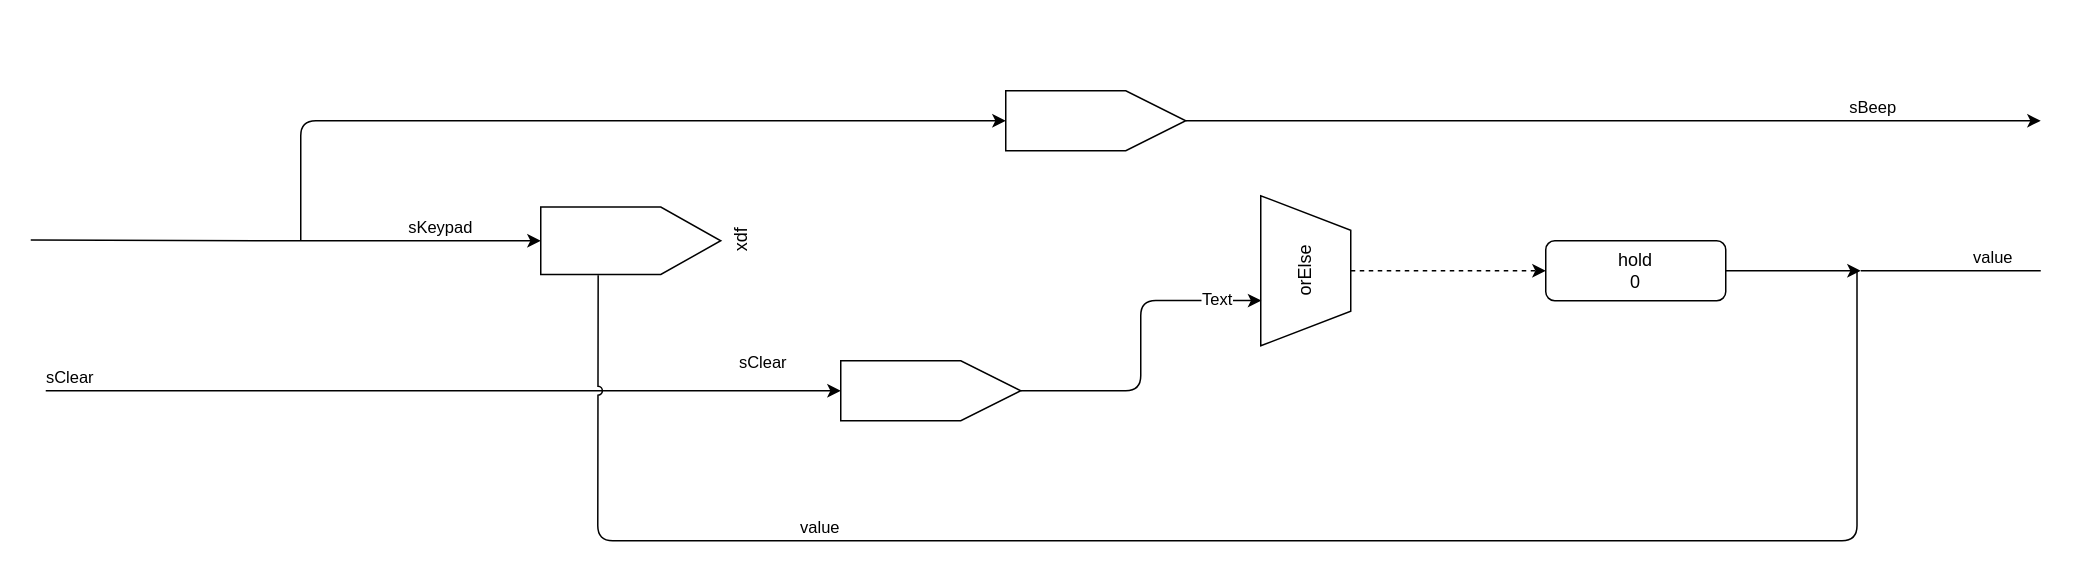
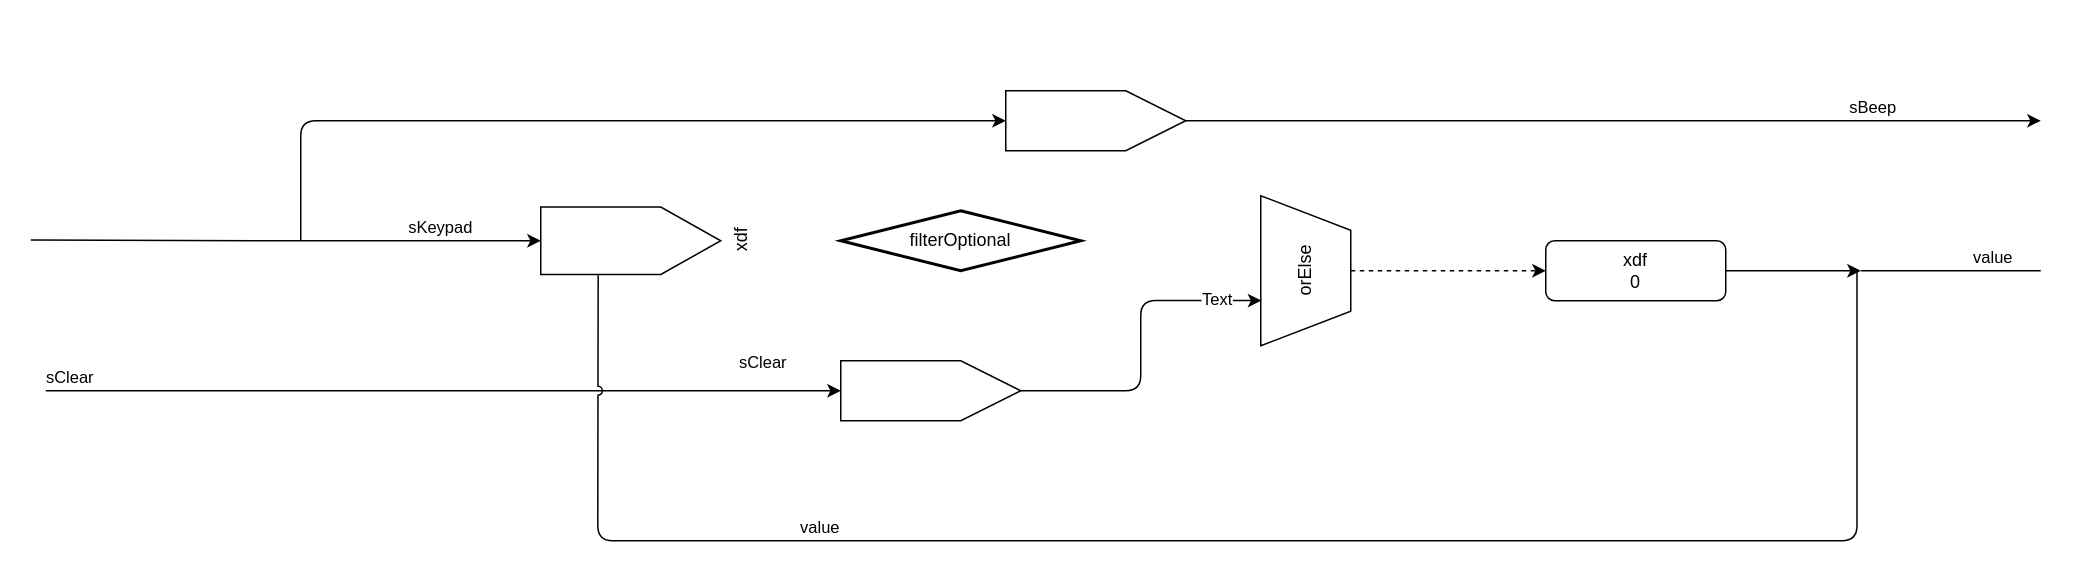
+ <mxCell id="9" value="filterOptional" style="strokeWidth=2;html=1;shape=mxgraph.flowchart.decision;whiteSpace=wrap;" parent="1" vertex="1"><mxGeometry x="560" y="140" width="160" height="40" as="geometry" /></mxCell>
- <mxCell id="16" value="hold&lt;br&gt;0" style="rounded=1;whiteSpace=wrap;html=1;fillStyle=auto;fillColor=none;" parent="1" vertex="1"><mxGeometry x="1030" y="160" width="120" height="40" as="geometry" /></mxCell>
+ <mxCell id="16" value="xdf&lt;br&gt;0" style="rounded=1;whiteSpace=wrap;html=1;fillStyle=auto;fillColor=none;" parent="1" vertex="1"><mxGeometry x="1030" y="160" width="120" height="40" as="geometry" /></mxCell>
